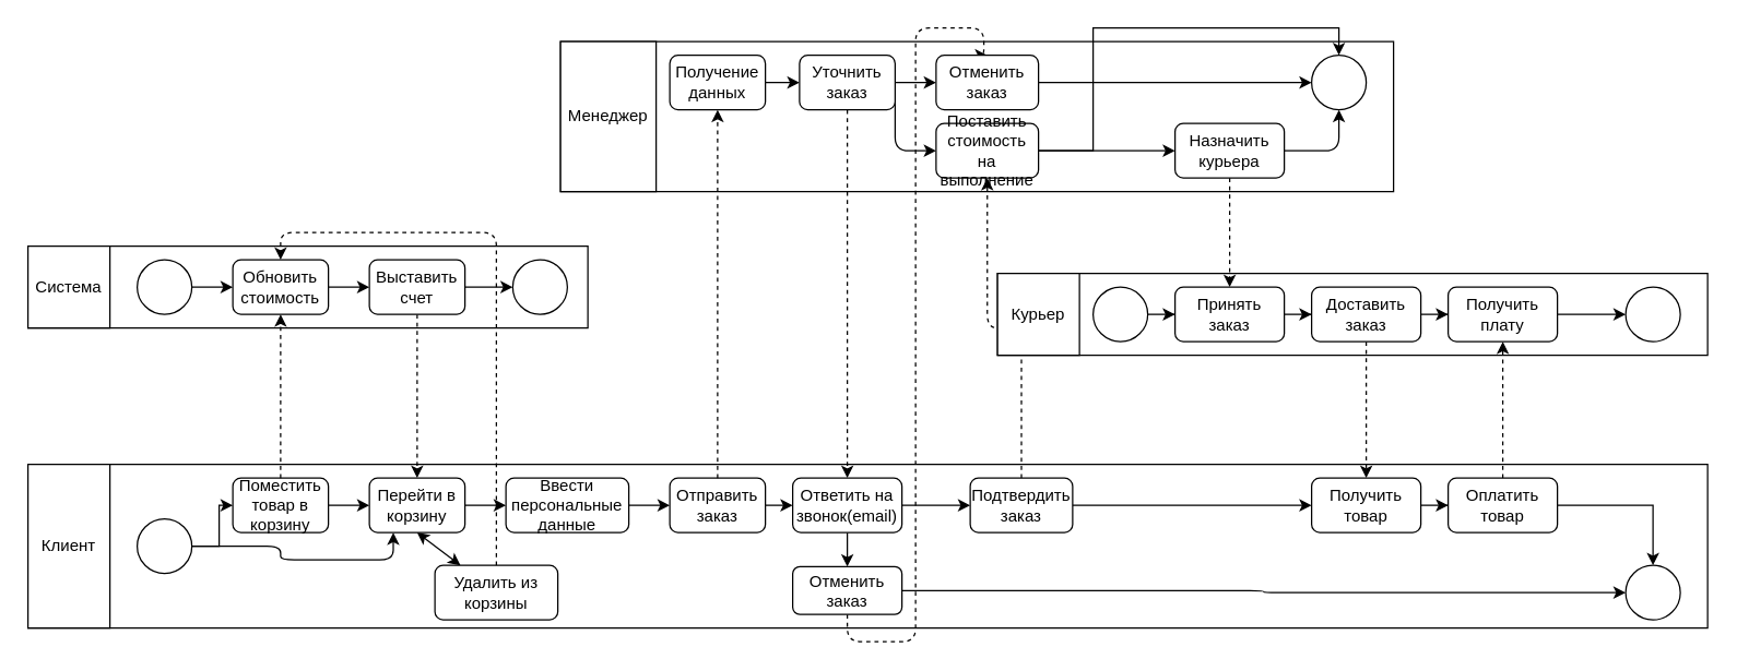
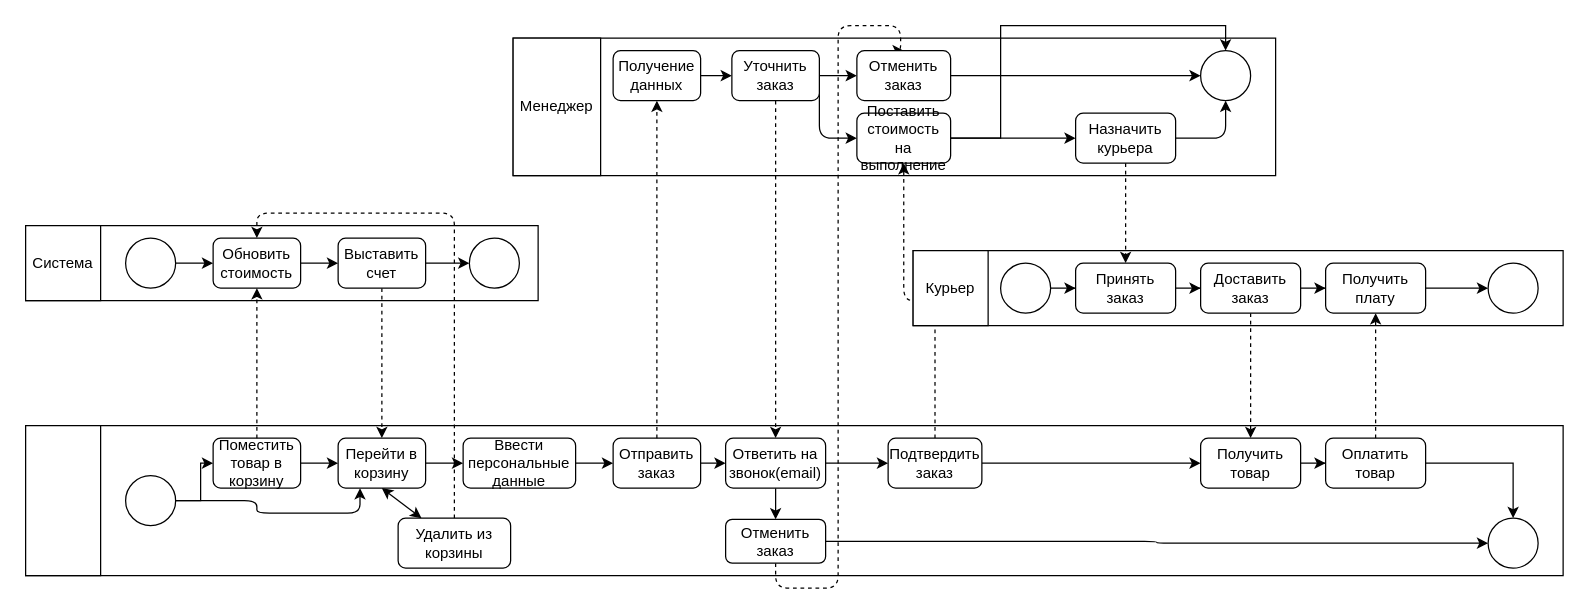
- <mxCell id="40" value="Клиент" style="text;html=1;strokeColor=none;fillColor=none;align=center;verticalAlign=middle;whiteSpace=wrap;rounded=0;" parent="1" vertex="1"><mxGeometry x="20" y="385" width="60" height="30" as="geometry" /></mxCell>
